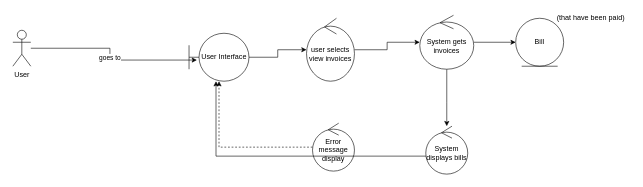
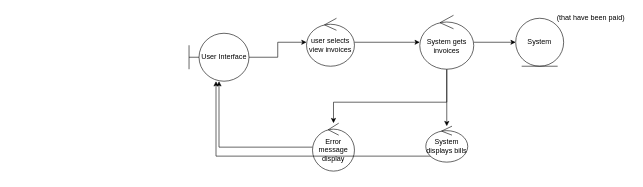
- <mxCell id="16" value="Bill" style="ellipse;shape=umlEntity;whiteSpace=wrap;html=1;" vertex="1" parent="1"><mxGeometry x="859" y="30" width="80" height="80" as="geometry" /></mxCell>
+ <mxCell id="16" value="System" style="ellipse;shape=umlEntity;whiteSpace=wrap;html=1;" vertex="1" parent="1"><mxGeometry x="859" y="30" width="80" height="80" as="geometry" /></mxCell>
- <mxCell id="3" value="User" style="shape=umlActor;verticalLabelPosition=bottom;labelBackgroundColor=#ffffff;verticalAlign=top;html=1;outlineConnect=0;" vertex="1" parent="1"><mxGeometry x="20" y="50" width="30" height="60" as="geometry" /></mxCell>
- <mxCell id="6" value="user selects view invoices" style="ellipse;shape=umlControl;whiteSpace=wrap;html=1;" vertex="1" parent="1"><mxGeometry x="510" y="30" width="80" height="105" as="geometry" /></mxCell>
+ <mxCell id="6" value="user selects view invoices" style="ellipse;shape=umlControl;whiteSpace=wrap;html=1;" vertex="1" parent="1"><mxGeometry x="510" y="30" width="80" height="80" as="geometry" /></mxCell>
- <mxCell id="2" value="goes to" style="edgeStyle=orthogonalEdgeStyle;rounded=0;orthogonalLoop=1;jettySize=auto;html=1;entryX=0.131;entryY=0.559;entryDx=0;entryDy=0;entryPerimeter=0;" edge="1" parent="1" source="3" target="4"><mxGeometry relative="1" as="geometry" /></mxCell>
+ <mxCell id="9" style="edgeStyle=orthogonalEdgeStyle;rounded=0;orthogonalLoop=1;jettySize=auto;html=1;" edge="1" parent="1" source="11" target="13"><mxGeometry relative="1" as="geometry"><Array as="points"><mxPoint x="744" y="170" /></Array></mxGeometry></mxCell>
- <mxCell id="12" style="edgeStyle=orthogonalEdgeStyle;rounded=0;orthogonalLoop=1;jettySize=auto;html=1;dashed=1;" edge="1" parent="1" source="13" target="4"><mxGeometry relative="1" as="geometry" /></mxCell>
+ <mxCell id="12" style="edgeStyle=orthogonalEdgeStyle;rounded=0;orthogonalLoop=1;jettySize=auto;html=1;" edge="1" parent="1" source="13" target="4"><mxGeometry relative="1" as="geometry" /></mxCell>
- <mxCell id="15" value="System displays bills" style="ellipse;shape=umlControl;whiteSpace=wrap;html=1;" vertex="1" parent="1"><mxGeometry x="709" y="210" width="70" height="80" as="geometry" /></mxCell>
+ <mxCell id="15" value="System displays bills" style="ellipse;shape=umlControl;whiteSpace=wrap;html=1;" vertex="1" parent="1"><mxGeometry x="709" y="210" width="70" height="60" as="geometry" /></mxCell>
